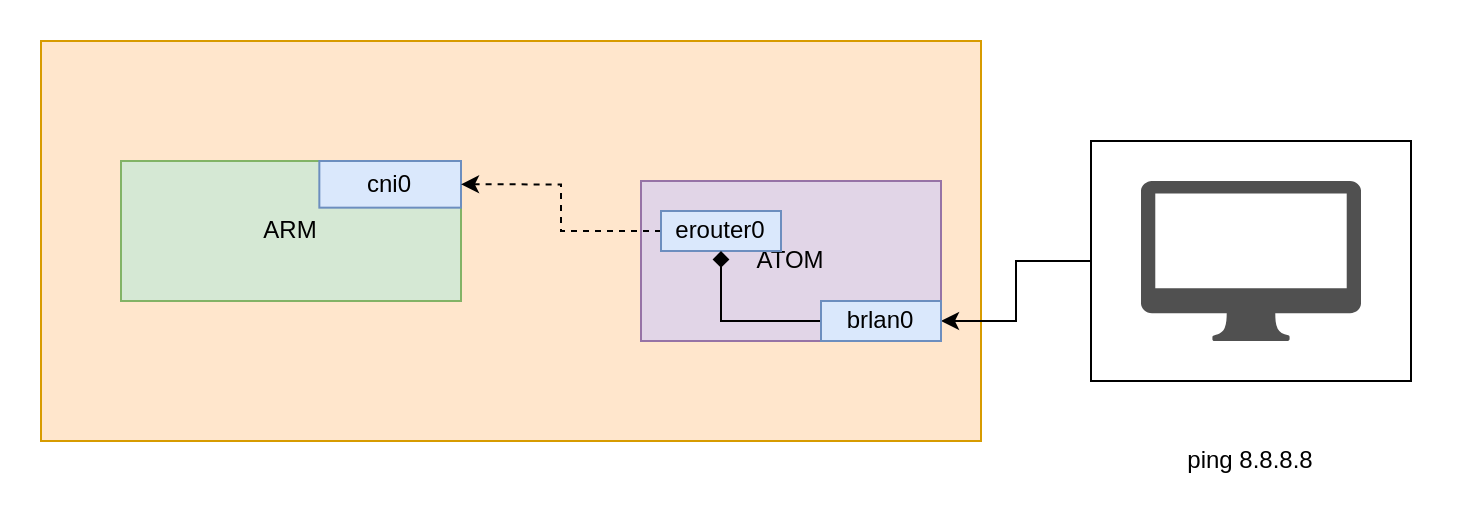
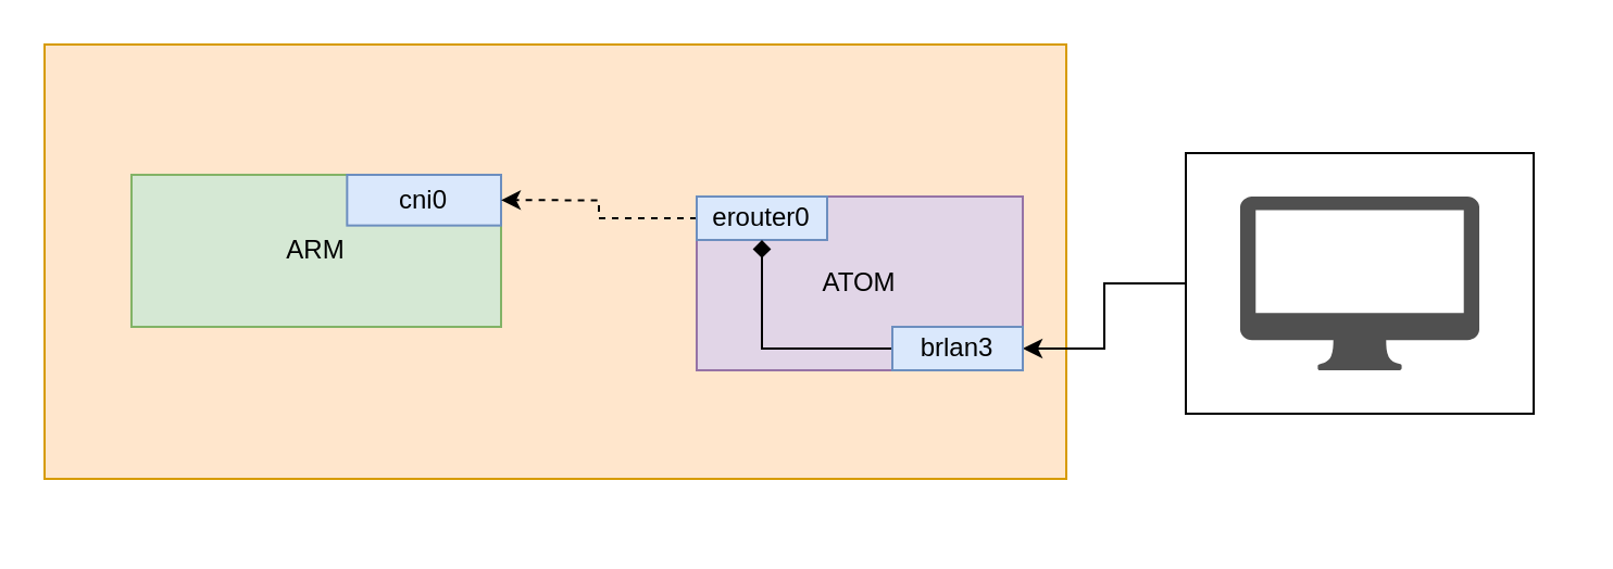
- <mxCell id="11" value="erouter0" style="rounded=0;whiteSpace=wrap;html=1;fillColor=#dae8fc;strokeColor=#6c8ebf;" vertex="1" parent="1"><mxGeometry x="330" y="105" width="60" height="20" as="geometry" /></mxCell>
+ <mxCell id="11" value="erouter0" style="rounded=0;whiteSpace=wrap;html=1;fillColor=#dae8fc;strokeColor=#6c8ebf;" vertex="1" parent="1"><mxGeometry x="320" y="90" width="60" height="20" as="geometry" /></mxCell>
- <mxCell id="13" value="brlan0" style="rounded=0;whiteSpace=wrap;html=1;fillColor=#dae8fc;strokeColor=#6c8ebf;" vertex="1" parent="1"><mxGeometry x="410" y="150" width="60" height="20" as="geometry" /></mxCell>
+ <mxCell id="13" value="brlan3" style="rounded=0;whiteSpace=wrap;html=1;fillColor=#dae8fc;strokeColor=#6c8ebf;" vertex="1" parent="1"><mxGeometry x="410" y="150" width="60" height="20" as="geometry" /></mxCell>
- <mxCell id="14" value="ping 8.8.8.8" style="text;html=1;strokeColor=none;fillColor=none;align=center;verticalAlign=middle;whiteSpace=wrap;rounded=0;" vertex="1" parent="1"><mxGeometry x="530" y="220" width="190" height="20" as="geometry" /></mxCell>
